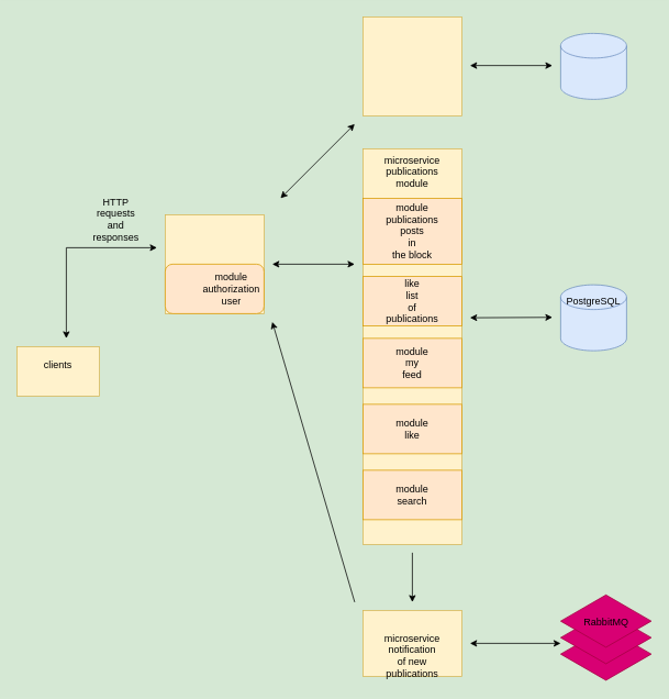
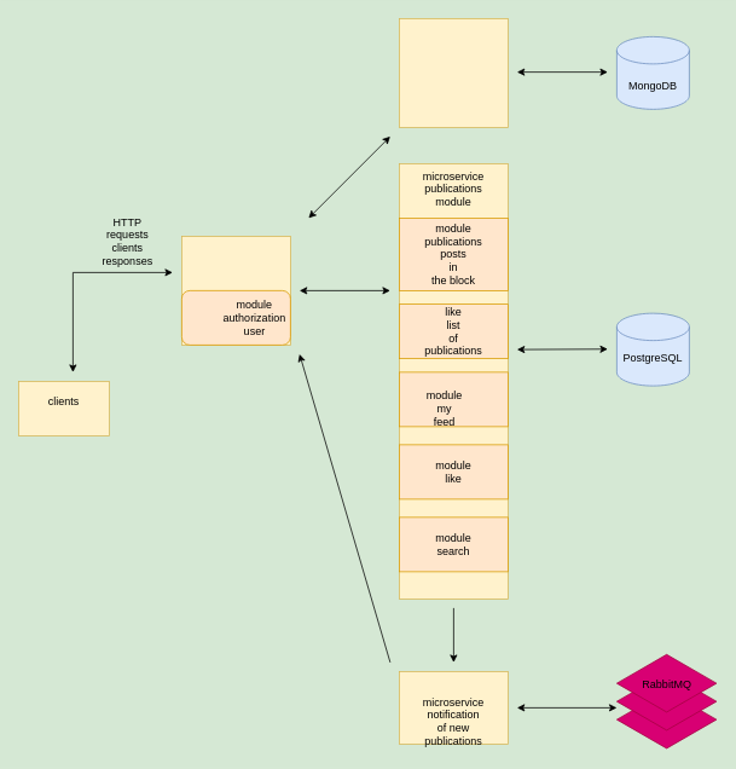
+ <mxCell id="8" value="Mongo&lt;span style=&quot;background-color: initial;&quot;&gt;DB&lt;/span&gt;" style="text;html=1;align=center;verticalAlign=middle;whiteSpace=wrap;rounded=0;" vertex="1" parent="1"><mxGeometry x="690" y="80" width="60" height="30" as="geometry" /></mxCell>
- <mxCell id="33" value="HTTP&lt;div&gt;requests&lt;/div&gt;&lt;div&gt;and&lt;/div&gt;&lt;div&gt;responses&lt;/div&gt;&lt;div&gt;&lt;br&gt;&lt;/div&gt;" style="text;html=1;align=center;verticalAlign=middle;resizable=0;points=[];autosize=1;strokeColor=none;fillColor=none;" vertex="1" parent="1"><mxGeometry x="100" y="228" width="80" height="90" as="geometry" /></mxCell>
+ <mxCell id="33" value="HTTP&lt;div&gt;requests&lt;/div&gt;&lt;div&gt;clients&lt;/div&gt;&lt;div&gt;responses&lt;/div&gt;&lt;div&gt;&lt;br&gt;&lt;/div&gt;" style="text;html=1;align=center;verticalAlign=middle;resizable=0;points=[];autosize=1;strokeColor=none;fillColor=none;" vertex="1" parent="1"><mxGeometry x="100" y="228" width="80" height="90" as="geometry" /></mxCell>
- <mxCell id="23" value="PostgreSQL" style="text;html=1;align=center;verticalAlign=middle;whiteSpace=wrap;rounded=0;" vertex="1" parent="1"><mxGeometry x="690" y="350" width="60" height="30" as="geometry" /></mxCell>
+ <mxCell id="23" value="PostgreSQL" style="text;html=1;align=center;verticalAlign=middle;whiteSpace=wrap;rounded=0;" vertex="1" parent="1"><mxGeometry x="690" y="380" width="60" height="30" as="geometry" /></mxCell>
- <mxCell id="17" value="module&lt;div&gt;my&lt;/div&gt;&lt;div&gt;feed&lt;/div&gt;" style="text;html=1;align=center;verticalAlign=middle;whiteSpace=wrap;rounded=0;" vertex="1" parent="1"><mxGeometry x="470" y="425" width="60" height="30" as="geometry" /></mxCell>
+ <mxCell id="17" value="module&lt;div&gt;my&lt;/div&gt;&lt;div&gt;feed&lt;/div&gt;" style="text;html=1;align=center;verticalAlign=middle;whiteSpace=wrap;rounded=0;" vertex="1" parent="1"><mxGeometry x="460" y="435" width="60" height="30" as="geometry" /></mxCell>
